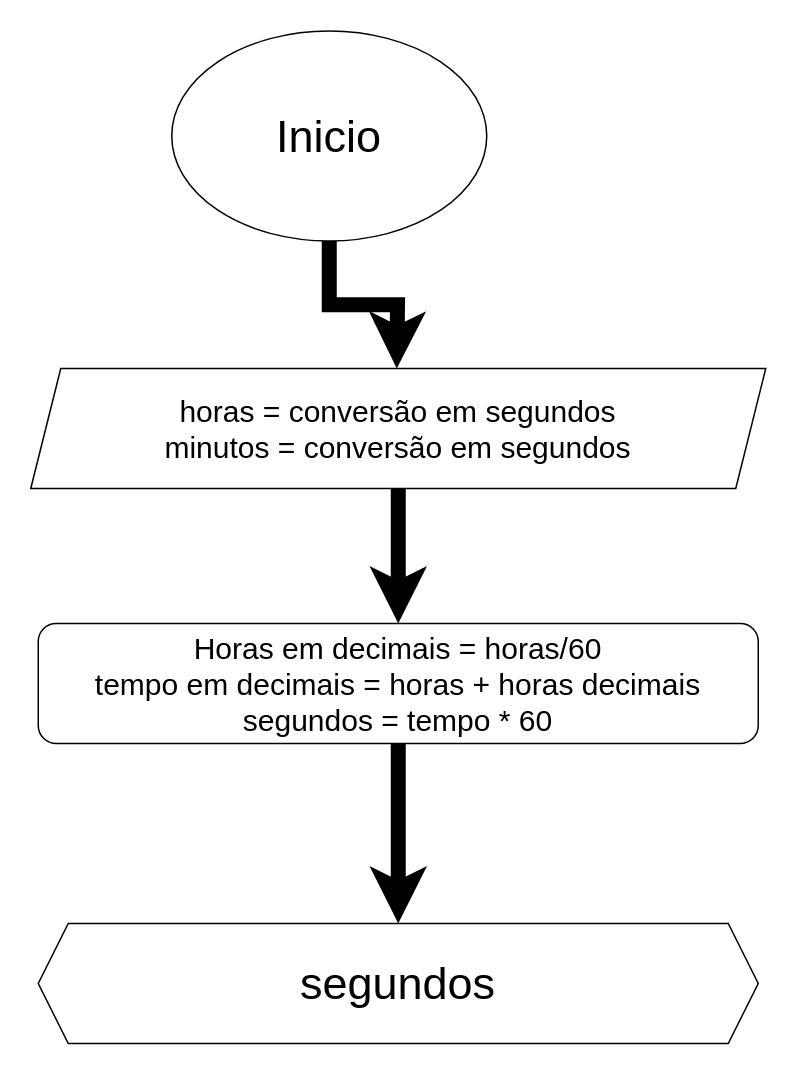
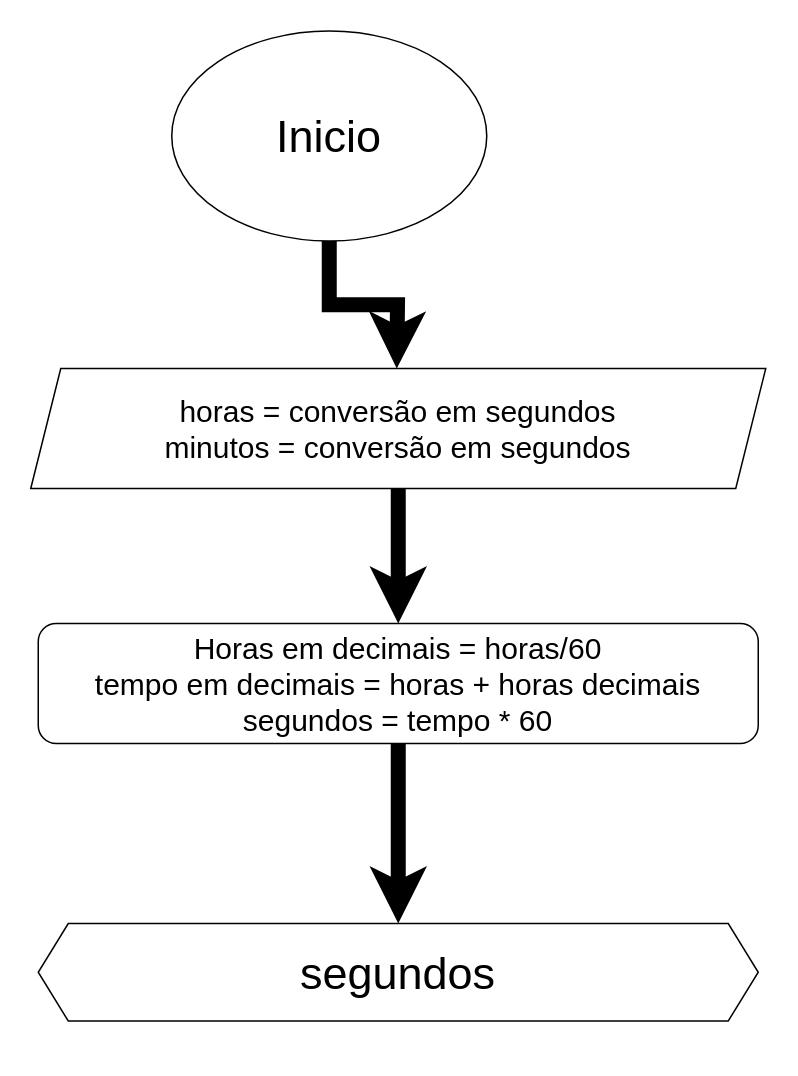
- <mxCell id="8" value="segundos" style="shape=hexagon;perimeter=hexagonPerimeter2;whiteSpace=wrap;html=1;fixedSize=1;fontSize=30;" vertex="1" parent="1"><mxGeometry x="25" y="615" width="480" height="80" as="geometry" /></mxCell>
+ <mxCell id="8" value="segundos" style="shape=hexagon;perimeter=hexagonPerimeter2;whiteSpace=wrap;html=1;fixedSize=1;fontSize=30;" vertex="1" parent="1"><mxGeometry x="25" y="615" width="480" height="65" as="geometry" /></mxCell>
